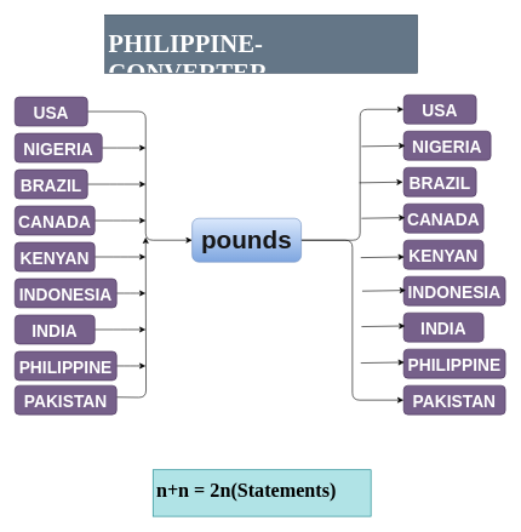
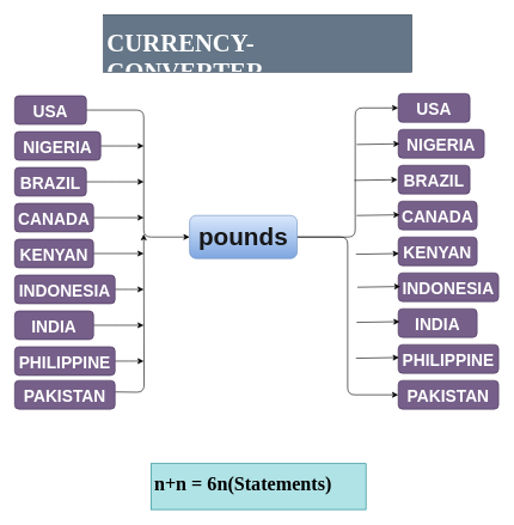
- <mxCell id="39" value="&lt;h2&gt;PHILIPPINE-CONVERTER&lt;/h2&gt;" style="text;html=1;spacing=5;spacingTop=-20;whiteSpace=wrap;overflow=hidden;rounded=0;fontSize=23;fontFamily=Comic Sans MS;fillColor=#647687;fontColor=#ffffff;strokeColor=#314354;" parent="1" vertex="1"><mxGeometry x="144" y="20" width="430" height="80" as="geometry" /></mxCell>
+ <mxCell id="39" value="&lt;h2&gt;CURRENCY-CONVERTER&lt;/h2&gt;" style="text;html=1;spacing=5;spacingTop=-20;whiteSpace=wrap;overflow=hidden;rounded=0;fontSize=23;fontFamily=Comic Sans MS;fillColor=#647687;fontColor=#ffffff;strokeColor=#314354;" parent="1" vertex="1"><mxGeometry x="144" y="20" width="430" height="80" as="geometry" /></mxCell>
- <mxCell id="40" value="&lt;h3 style=&quot;line-height: 90%;&quot;&gt;&lt;font face=&quot;Comic Sans MS&quot;&gt;n+n = 2n(Statements)&lt;/font&gt;&lt;/h3&gt;" style="text;html=1;strokeColor=#0e8088;fillColor=#b0e3e6;spacing=5;spacingTop=-20;whiteSpace=wrap;overflow=hidden;rounded=0;fontSize=23;fontColor=#000000;" vertex="1" parent="1"><mxGeometry x="210" y="646" width="300" height="64" as="geometry" /></mxCell>
+ <mxCell id="40" value="&lt;h3 style=&quot;line-height: 90%;&quot;&gt;&lt;font face=&quot;Comic Sans MS&quot;&gt;n+n = 6n(Statements)&lt;/font&gt;&lt;/h3&gt;" style="text;html=1;strokeColor=#0e8088;fillColor=#b0e3e6;spacing=5;spacingTop=-20;whiteSpace=wrap;overflow=hidden;rounded=0;fontSize=23;fontColor=#000000;" vertex="1" parent="1"><mxGeometry x="210" y="646" width="300" height="64" as="geometry" /></mxCell>
